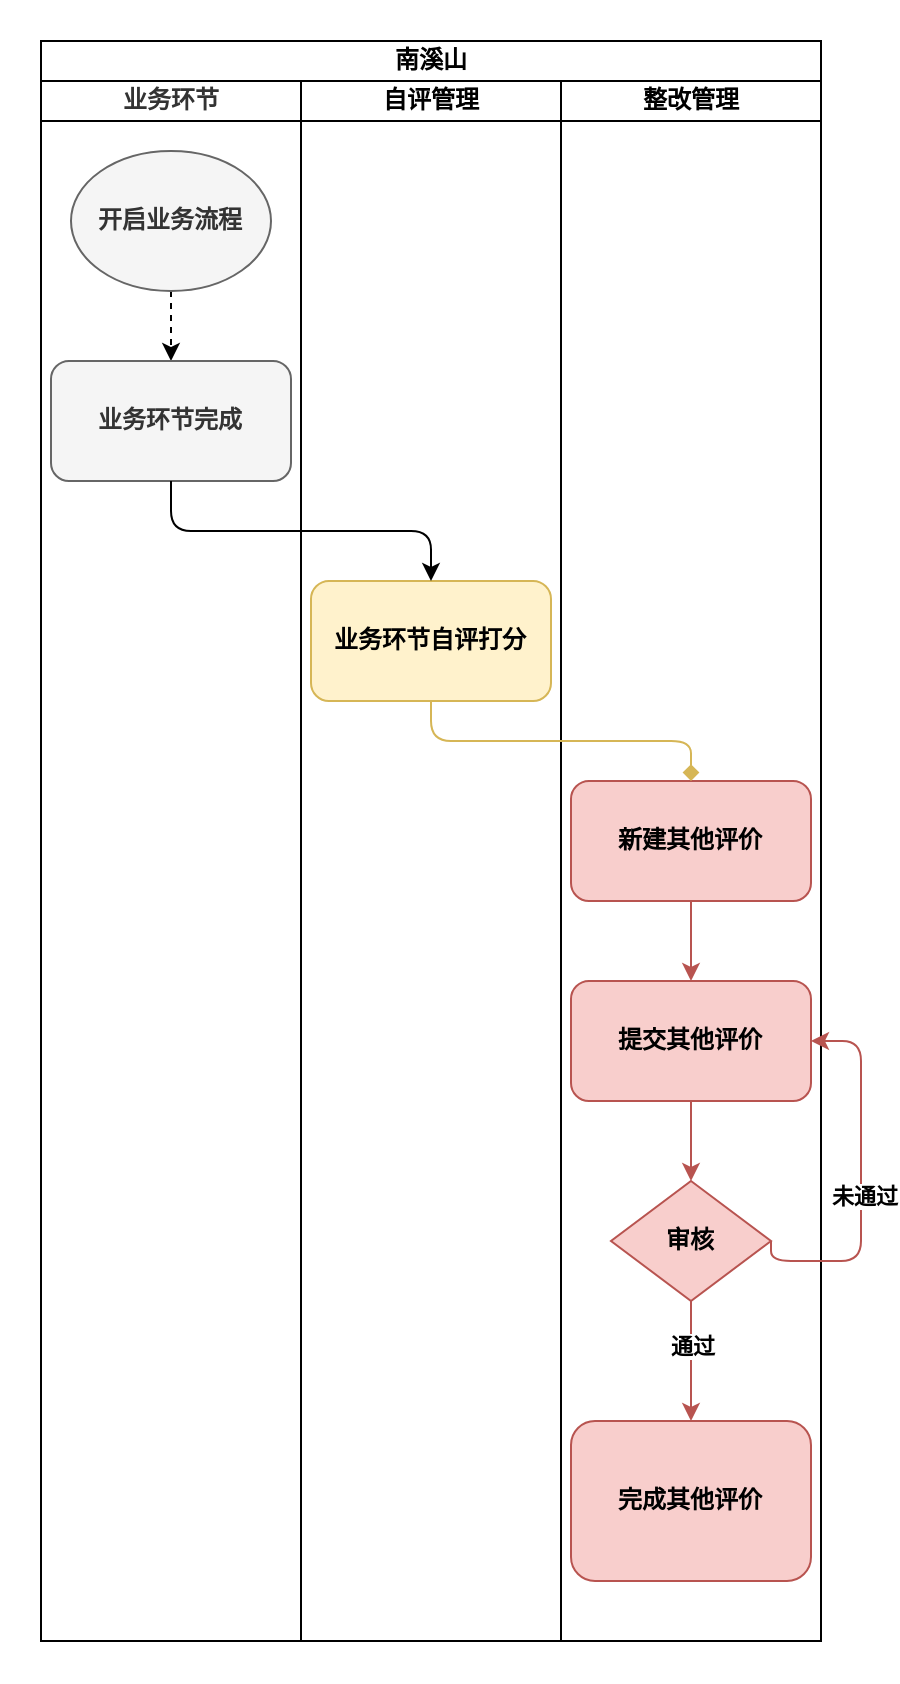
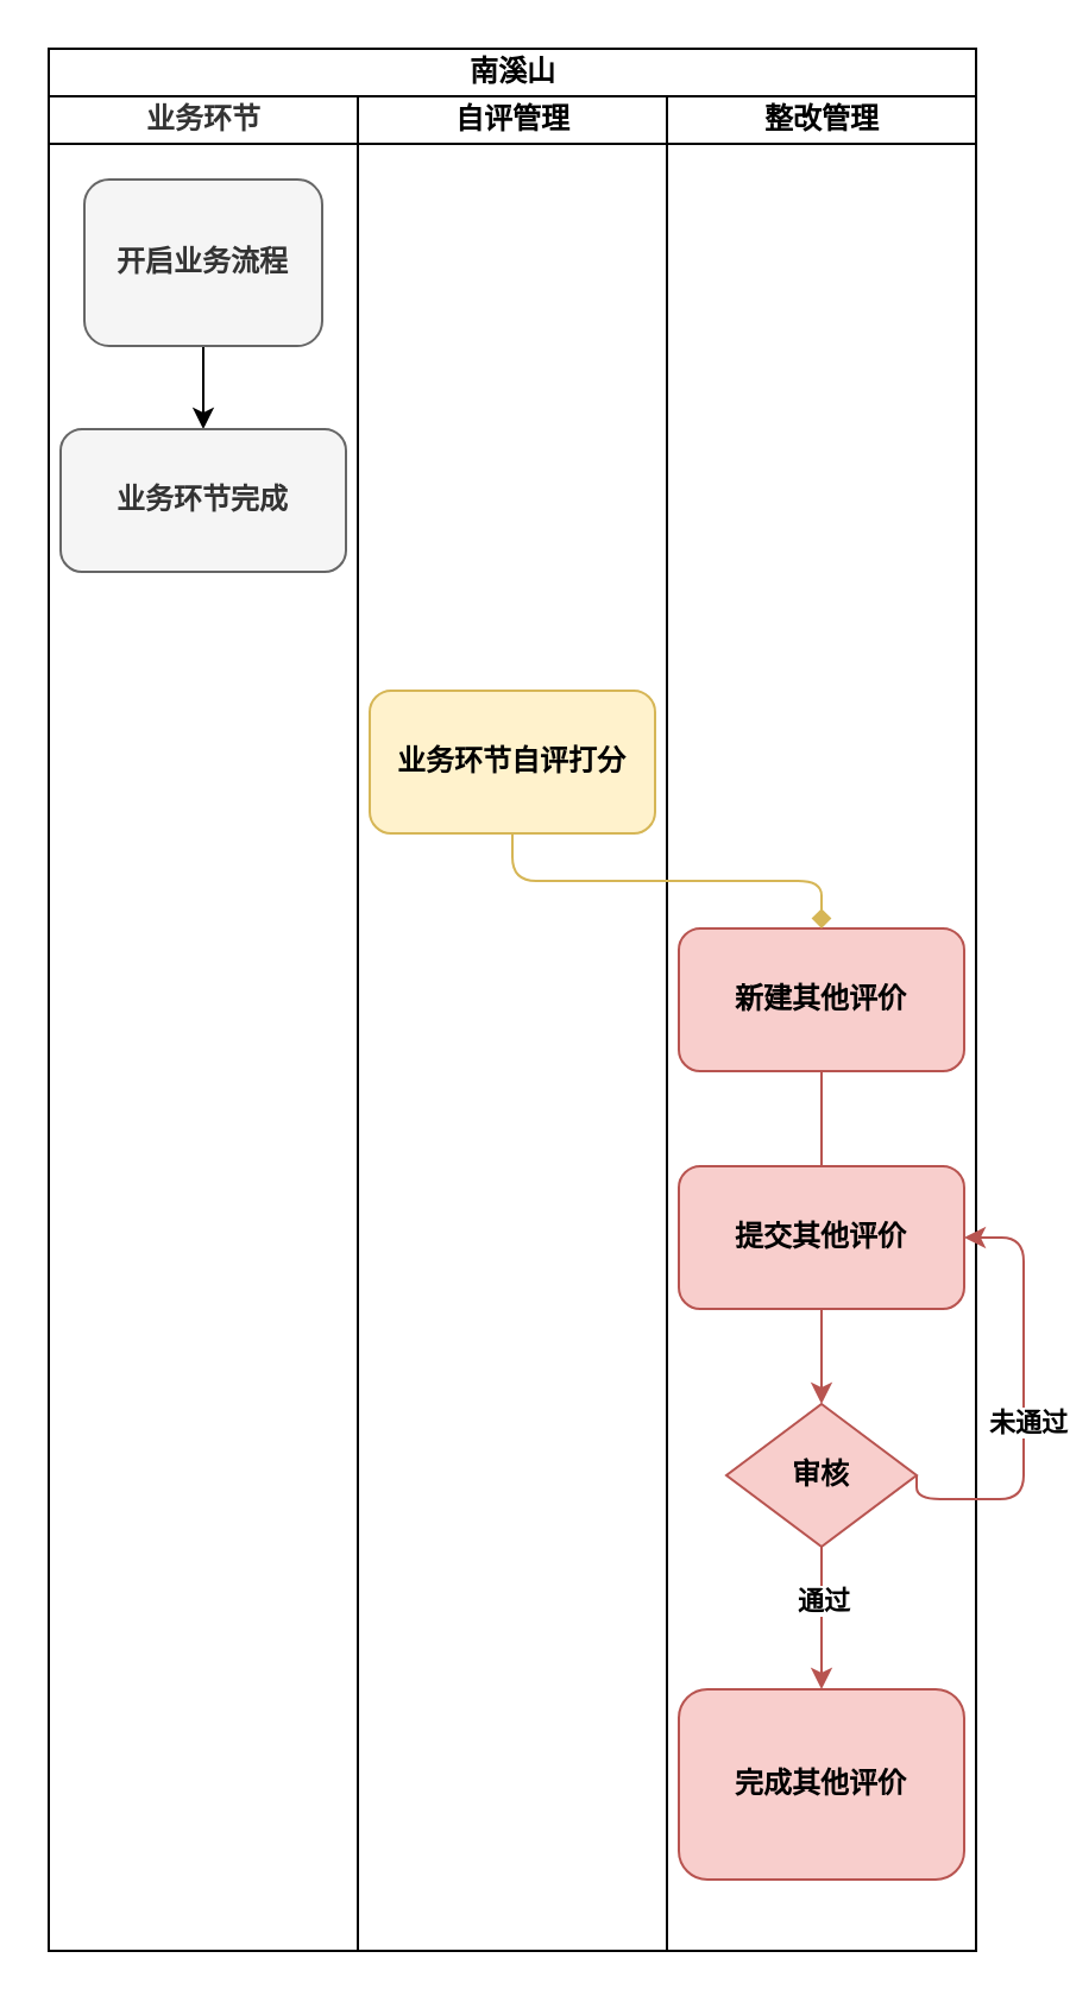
- <mxCell id="5" value="开启业务流程" style="ellipse;whiteSpace=wrap;html=1;fillColor=#f5f5f5;strokeColor=#666666;fontColor=#333333;fontFamily=仿宋;fontStyle=1" vertex="1" parent="3"><mxGeometry x="15" y="35" width="100" height="70" as="geometry" /></mxCell>
+ <mxCell id="5" value="开启业务流程" style="whiteSpace=wrap;html=1;fillColor=#f5f5f5;strokeColor=#666666;fontColor=#333333;fontFamily=仿宋;fontStyle=1;rounded=1;" vertex="1" parent="3"><mxGeometry x="15" y="35" width="100" height="70" as="geometry" /></mxCell>
- <mxCell id="4" style="edgeStyle=none;html=1;exitX=0.5;exitY=1;exitDx=0;exitDy=0;entryX=0.5;entryY=0;entryDx=0;entryDy=0;dashed=1;" edge="1" parent="3" source="5" target="6"><mxGeometry relative="1" as="geometry" /></mxCell>
+ <mxCell id="4" style="edgeStyle=none;html=1;exitX=0.5;exitY=1;exitDx=0;exitDy=0;entryX=0.5;entryY=0;entryDx=0;entryDy=0;" edge="1" parent="3" source="5" target="6"><mxGeometry relative="1" as="geometry" /></mxCell>
- <mxCell id="20" style="edgeStyle=orthogonalEdgeStyle;html=1;exitX=0.5;exitY=1;exitDx=0;exitDy=0;entryX=0.5;entryY=0;entryDx=0;entryDy=0;" edge="1" parent="2" source="6" target="8"><mxGeometry relative="1" as="geometry" /></mxCell>
- <mxCell id="10" value="" style="edgeStyle=orthogonalEdgeStyle;html=1;fillColor=#f8cecc;strokeColor=#b85450;" edge="1" parent="9" source="11" target="13"><mxGeometry relative="1" as="geometry" /></mxCell>
+ <mxCell id="10" value="" style="edgeStyle=orthogonalEdgeStyle;html=1;fillColor=#f8cecc;strokeColor=#b85450;endArrow=none;" edge="1" parent="9" source="11" target="13"><mxGeometry relative="1" as="geometry" /></mxCell>
